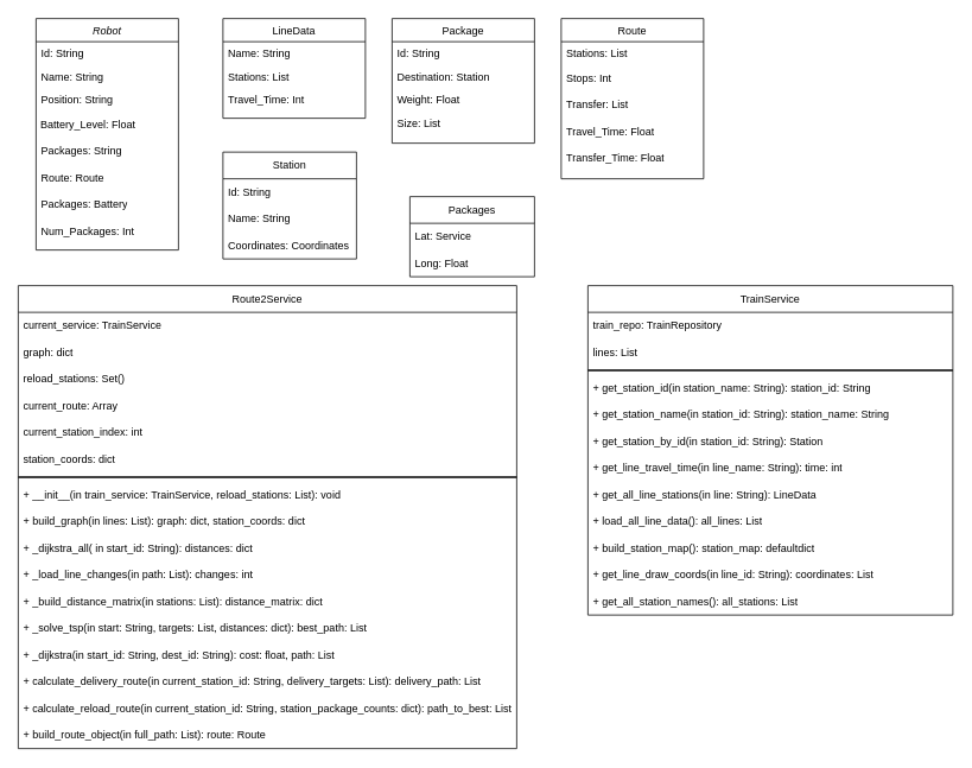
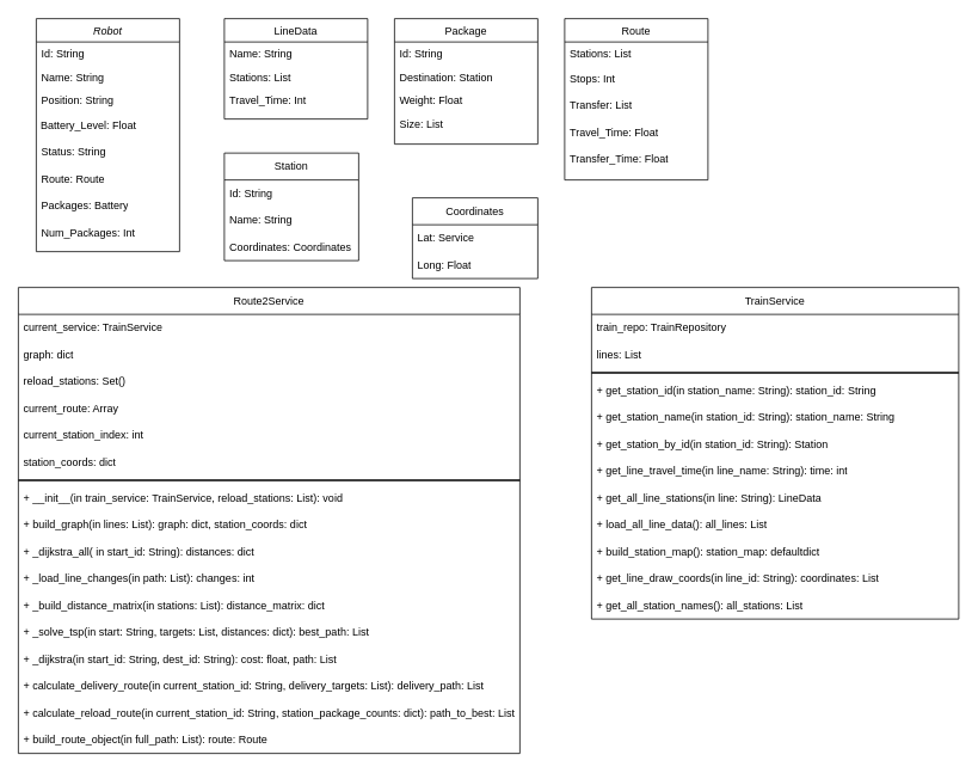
- <mxCell id="7" value="Packages: String" style="text;strokeColor=none;fillColor=none;align=left;verticalAlign=middle;spacingLeft=4;spacingRight=4;overflow=hidden;points=[[0,0.5],[1,0.5]];portConstraint=eastwest;rotatable=0;whiteSpace=wrap;html=1;" vertex="1" parent="2"><mxGeometry y="134" width="160" height="30" as="geometry" /></mxCell>
+ <mxCell id="7" value="Status: String" style="text;strokeColor=none;fillColor=none;align=left;verticalAlign=middle;spacingLeft=4;spacingRight=4;overflow=hidden;points=[[0,0.5],[1,0.5]];portConstraint=eastwest;rotatable=0;whiteSpace=wrap;html=1;" vertex="1" parent="2"><mxGeometry y="134" width="160" height="30" as="geometry" /></mxCell>
- <mxCell id="30" value="Packages" style="swimlane;fontStyle=0;childLayout=stackLayout;horizontal=1;startSize=30;horizontalStack=0;resizeParent=1;resizeParentMax=0;resizeLast=0;collapsible=1;marginBottom=0;whiteSpace=wrap;html=1;" vertex="1" parent="1"><mxGeometry x="460" y="220" width="140" height="90" as="geometry" /></mxCell>
+ <mxCell id="30" value="Coordinates" style="swimlane;fontStyle=0;childLayout=stackLayout;horizontal=1;startSize=30;horizontalStack=0;resizeParent=1;resizeParentMax=0;resizeLast=0;collapsible=1;marginBottom=0;whiteSpace=wrap;html=1;" vertex="1" parent="1"><mxGeometry x="460" y="220" width="140" height="90" as="geometry" /></mxCell>
